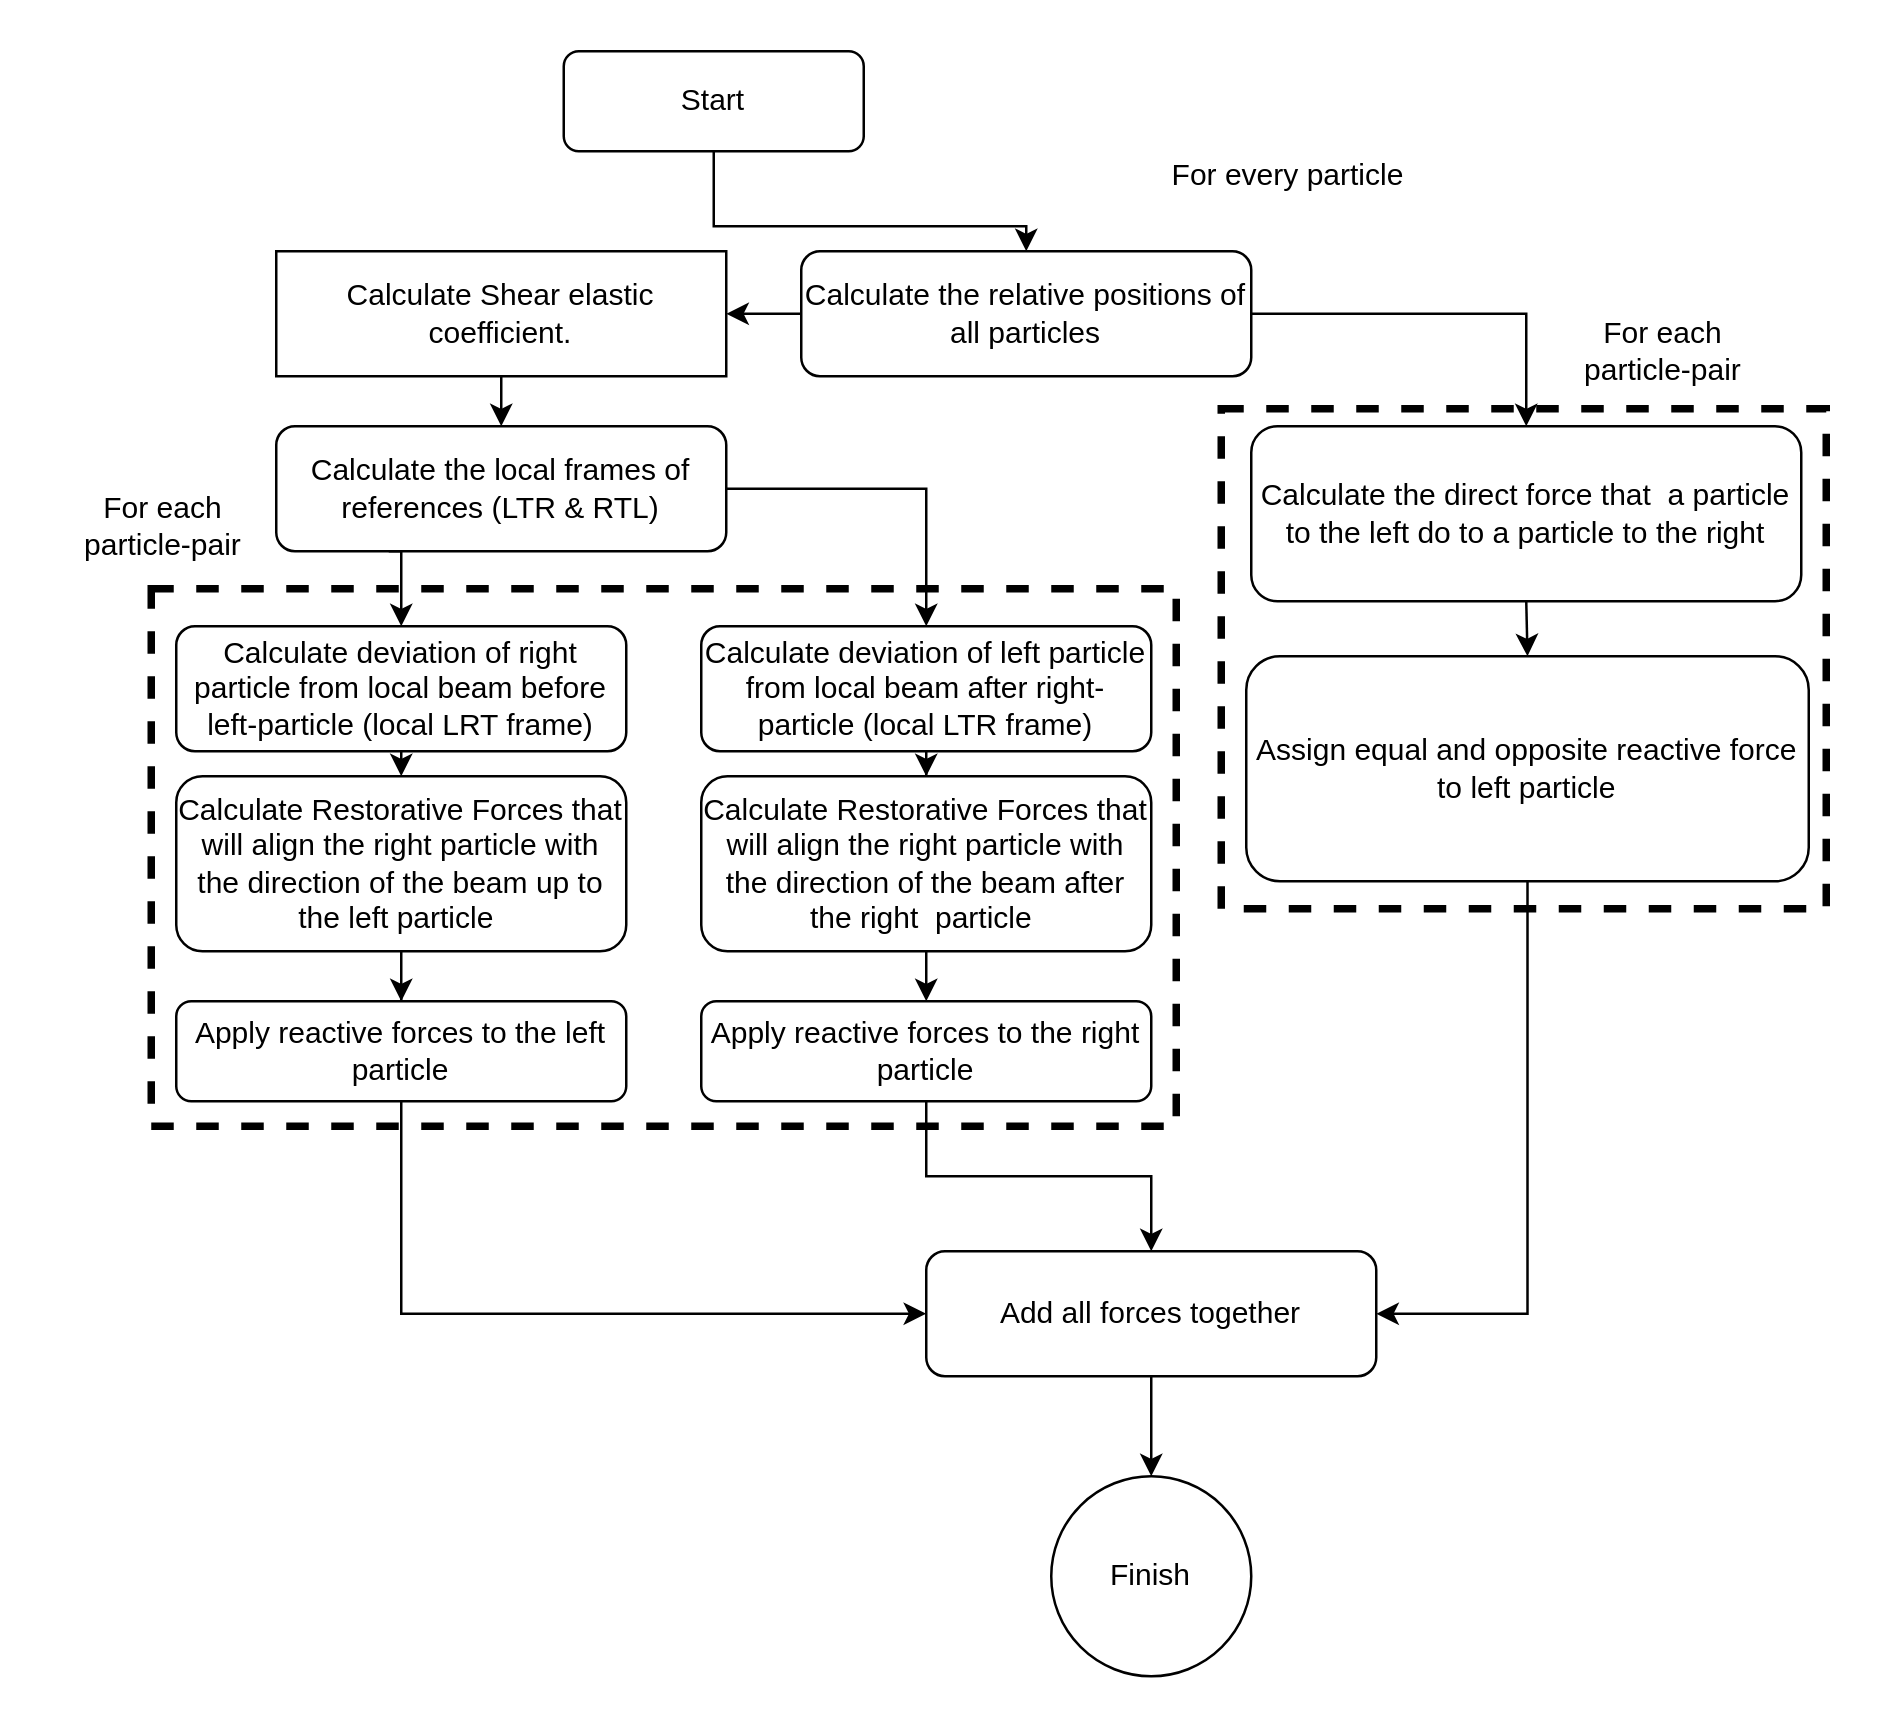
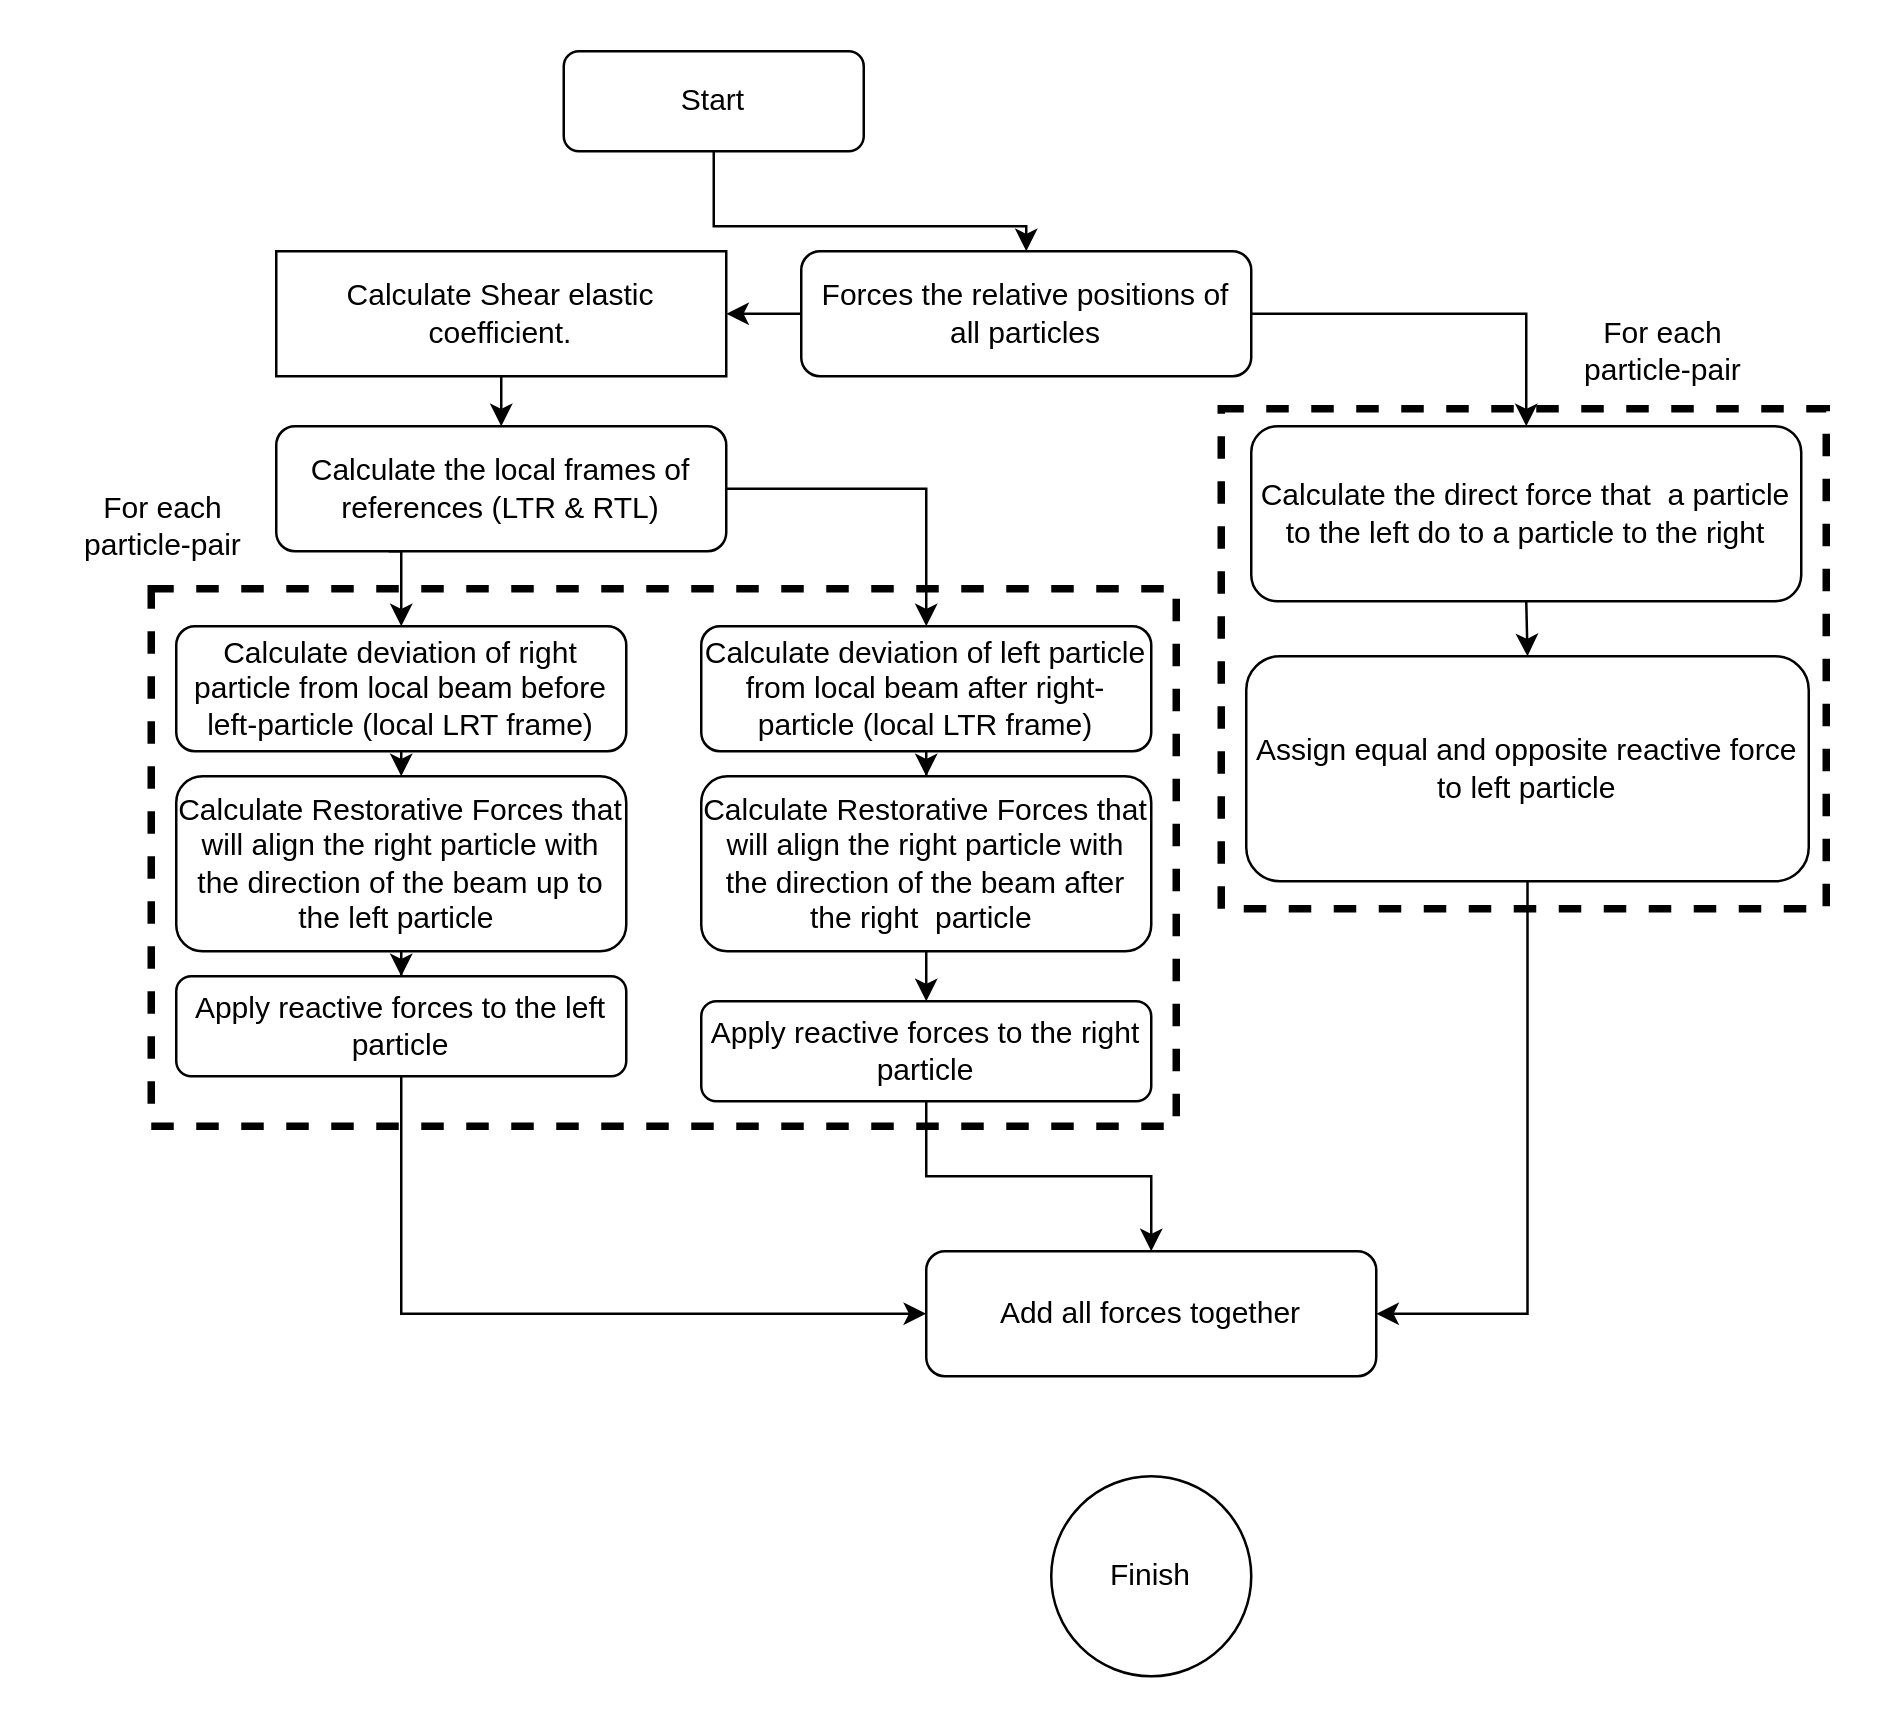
- <mxCell id="9" value="For every particle" style="text;html=1;strokeColor=none;fillColor=none;align=center;verticalAlign=middle;whiteSpace=wrap;rounded=0;" vertex="1" parent="1"><mxGeometry x="450" y="60" width="130" height="20" as="geometry" /></mxCell>
- <mxCell id="8" value="Calculate the relative positions of all particles" style="rounded=1;whiteSpace=wrap;html=1;fontSize=12;glass=0;strokeWidth=1;shadow=0;" vertex="1" parent="1"><mxGeometry x="320" y="100" width="180" height="50" as="geometry" /></mxCell>
+ <mxCell id="8" value="Forces the relative positions of all particles" style="rounded=1;whiteSpace=wrap;html=1;fontSize=12;glass=0;strokeWidth=1;shadow=0;" vertex="1" parent="1"><mxGeometry x="320" y="100" width="180" height="50" as="geometry" /></mxCell>
- <mxCell id="30" value="Apply reactive forces to the left particle" style="rounded=1;whiteSpace=wrap;html=1;fontSize=12;glass=0;strokeWidth=1;shadow=0;" vertex="1" parent="1"><mxGeometry x="70" y="400" width="180" height="40" as="geometry" /></mxCell>
+ <mxCell id="30" value="Apply reactive forces to the left particle" style="rounded=1;whiteSpace=wrap;html=1;fontSize=12;glass=0;strokeWidth=1;shadow=0;" vertex="1" parent="1"><mxGeometry x="70" y="390" width="180" height="40" as="geometry" /></mxCell>
- <mxCell id="33" style="edgeStyle=orthogonalEdgeStyle;rounded=0;orthogonalLoop=1;jettySize=auto;html=1;exitX=0.5;exitY=1;exitDx=0;exitDy=0;entryX=0.5;entryY=0;entryDx=0;entryDy=0;" edge="1" parent="1" source="34" target="35"><mxGeometry relative="1" as="geometry" /></mxCell>
